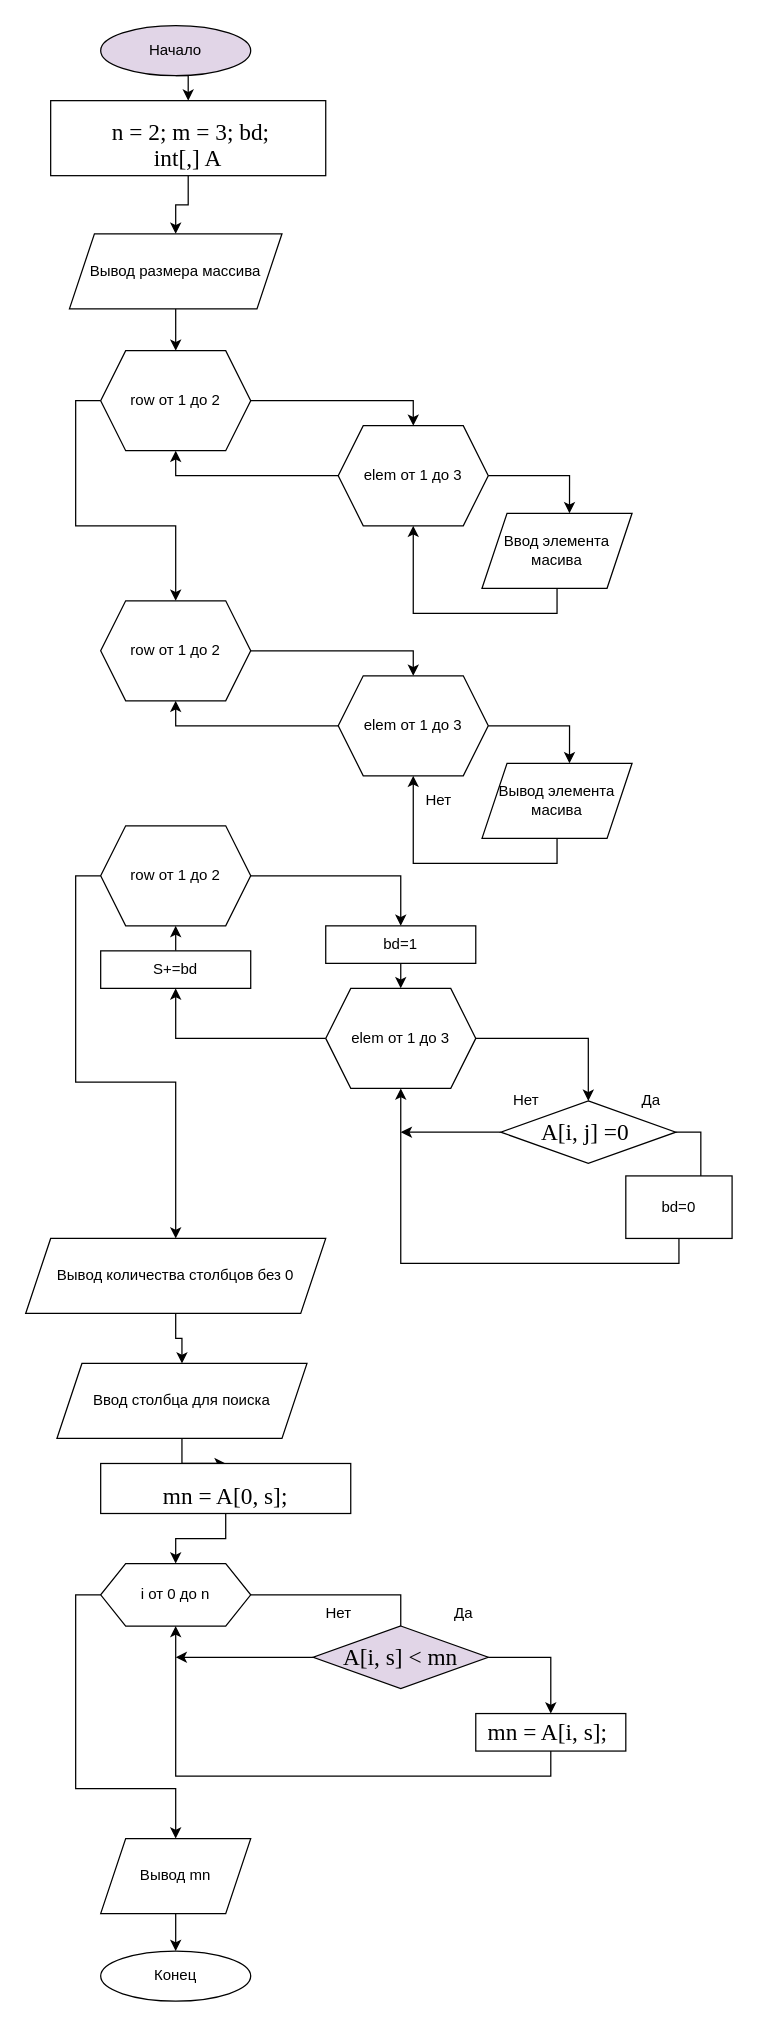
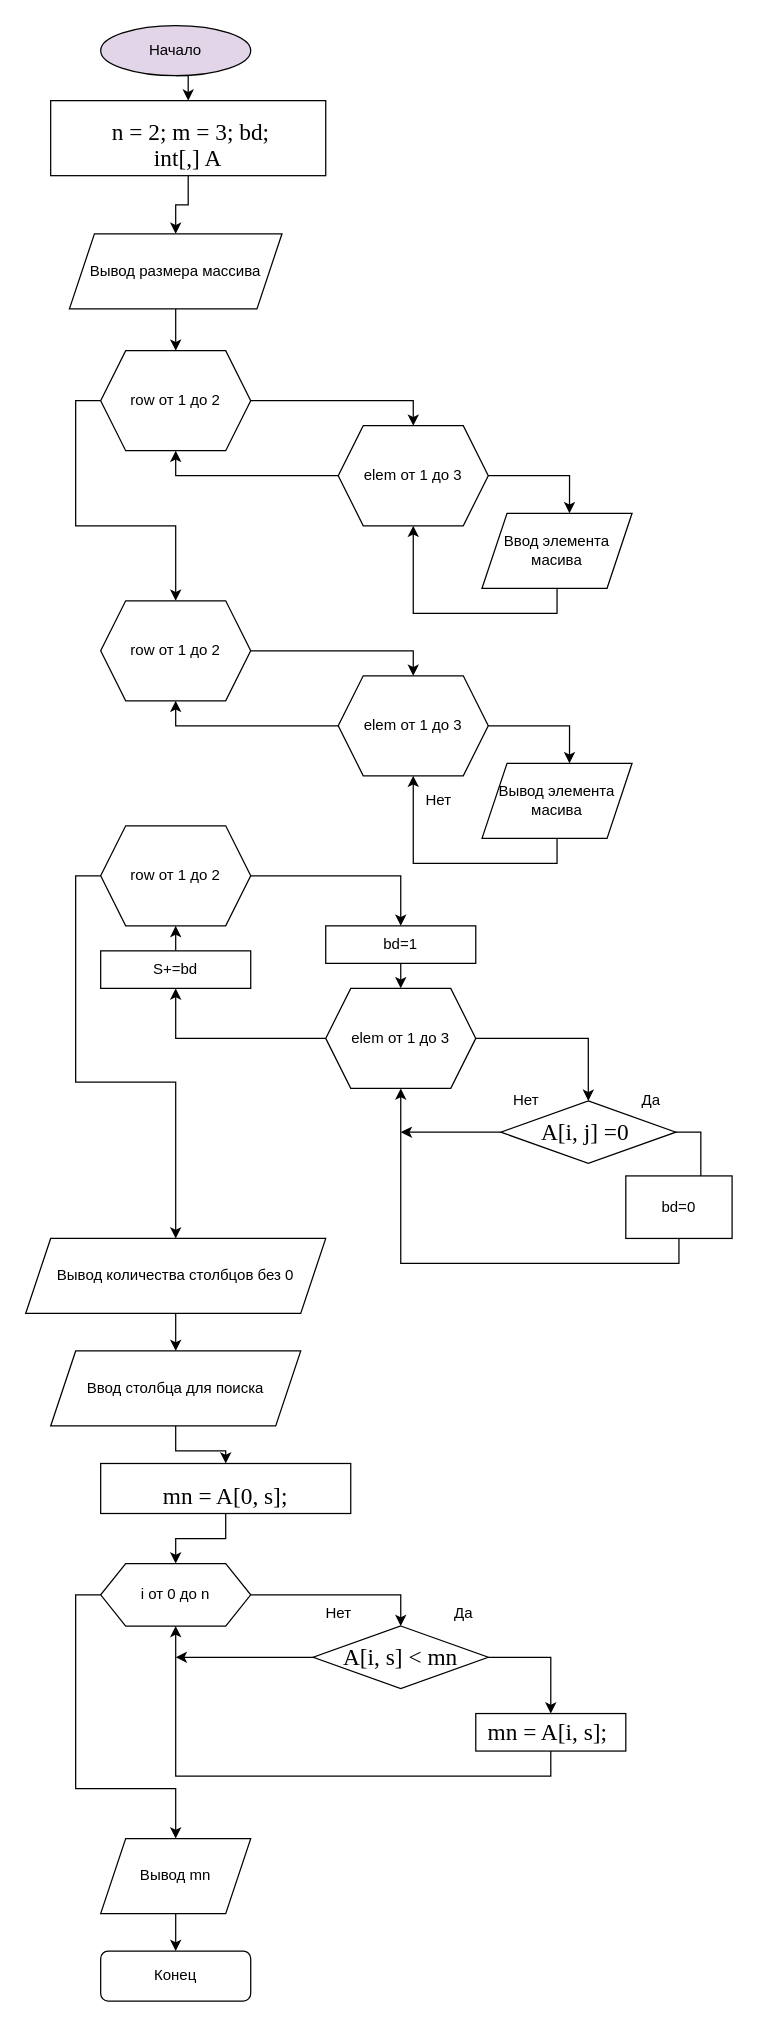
- <mxCell id="49" value="Ввод столбца для поиска" style="shape=parallelogram;perimeter=parallelogramPerimeter;whiteSpace=wrap;html=1;fixedSize=1;" vertex="1" parent="1"><mxGeometry x="45" y="1090" width="200" height="60" as="geometry" /></mxCell>
+ <mxCell id="49" value="Ввод столбца для поиска" style="shape=parallelogram;perimeter=parallelogramPerimeter;whiteSpace=wrap;html=1;fixedSize=1;" vertex="1" parent="1"><mxGeometry x="40" y="1080" width="200" height="60" as="geometry" /></mxCell>
- <mxCell id="51" style="edgeStyle=orthogonalEdgeStyle;rounded=0;orthogonalLoop=1;jettySize=auto;html=1;exitX=1;exitY=0.5;exitDx=0;exitDy=0;entryX=0.5;entryY=0;entryDx=0;entryDy=0;endArrow=none;" edge="1" parent="1" source="53" target="56"><mxGeometry relative="1" as="geometry" /></mxCell>
+ <mxCell id="51" style="edgeStyle=orthogonalEdgeStyle;rounded=0;orthogonalLoop=1;jettySize=auto;html=1;exitX=1;exitY=0.5;exitDx=0;exitDy=0;entryX=0.5;entryY=0;entryDx=0;entryDy=0;" edge="1" parent="1" source="53" target="56"><mxGeometry relative="1" as="geometry" /></mxCell>
- <mxCell id="56" value="&lt;span lang=&quot;EN-US&quot; style=&quot;font-size: 14pt ; line-height: 115% ; font-family: &amp;#34;times new roman&amp;#34; , serif&quot;&gt;A[i, s] &amp;lt; mn&lt;/span&gt;" style="rhombus;whiteSpace=wrap;html=1;fillColor=#e1d5e7;" vertex="1" parent="1"><mxGeometry x="250" y="1300" width="140" height="50" as="geometry" /></mxCell>
+ <mxCell id="56" value="&lt;span lang=&quot;EN-US&quot; style=&quot;font-size: 14pt ; line-height: 115% ; font-family: &amp;#34;times new roman&amp;#34; , serif&quot;&gt;A[i, s] &amp;lt; mn&lt;/span&gt;" style="rhombus;whiteSpace=wrap;html=1;" vertex="1" parent="1"><mxGeometry x="250" y="1300" width="140" height="50" as="geometry" /></mxCell>
- <mxCell id="16" value="Конец" style="ellipse;whiteSpace=wrap;html=1;" parent="1" vertex="1"><mxGeometry x="80" y="1560" width="120" height="40" as="geometry" /></mxCell>
+ <mxCell id="16" value="Конец" style="whiteSpace=wrap;html=1;rounded=1;" parent="1" vertex="1"><mxGeometry x="80" y="1560" width="120" height="40" as="geometry" /></mxCell>
